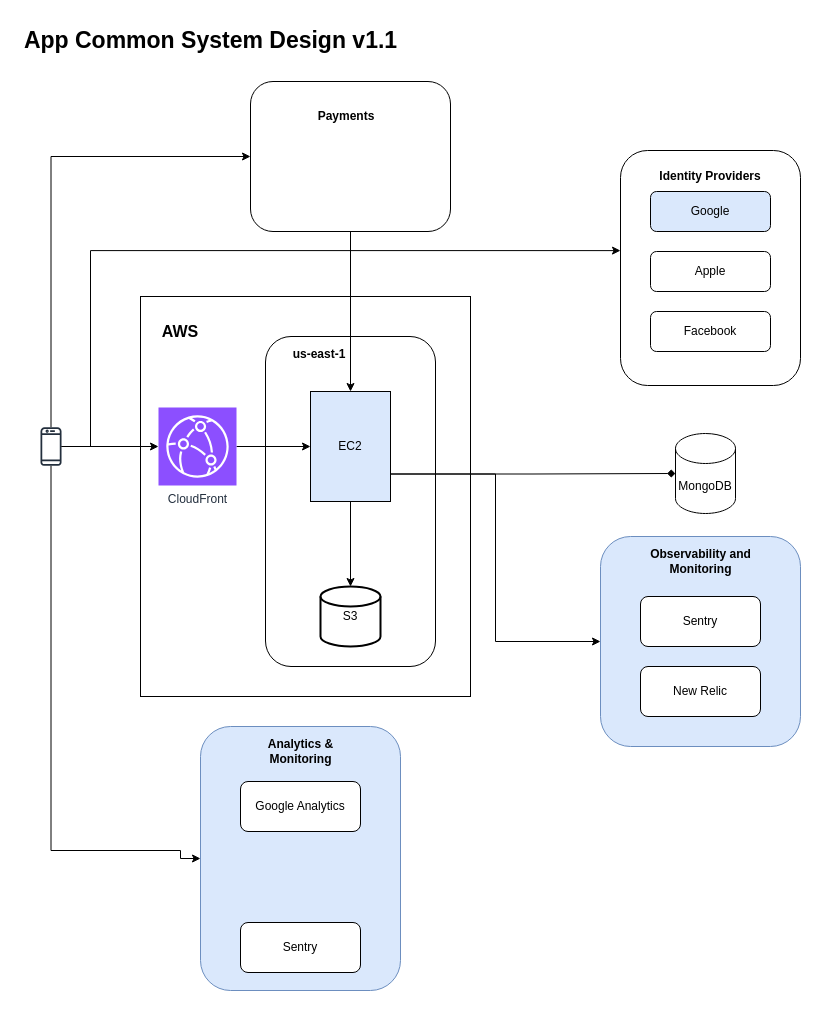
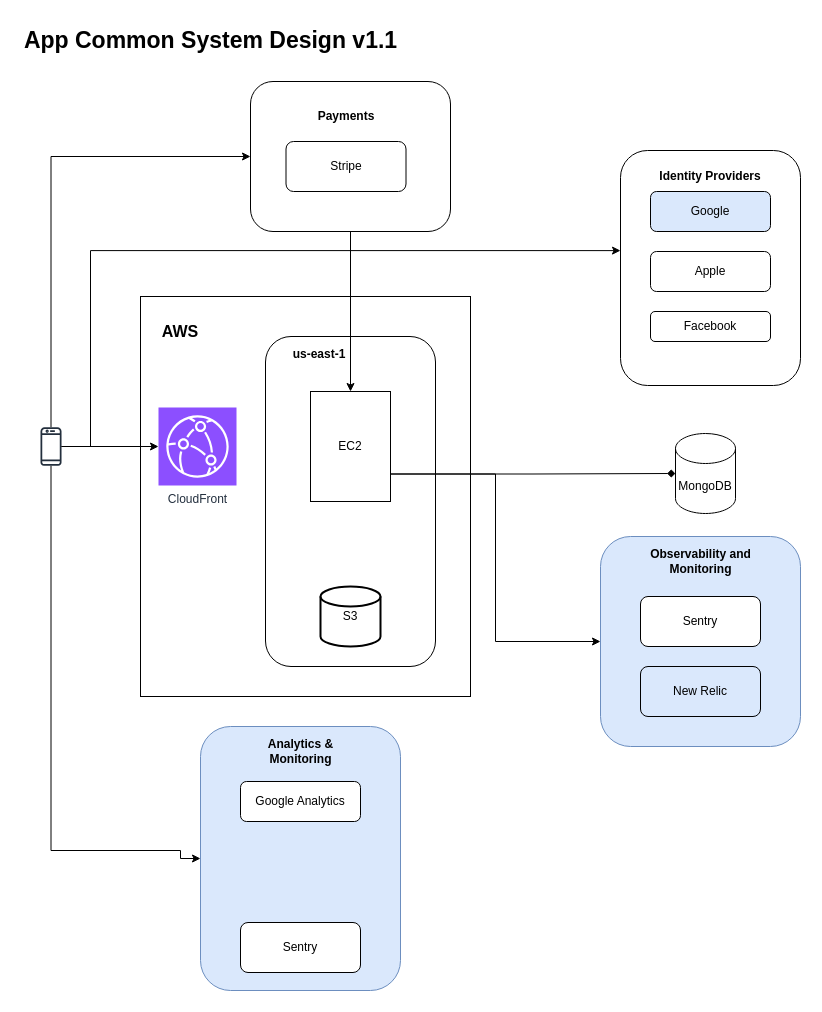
+ <mxCell id="31" value="Stripe" style="rounded=1;whiteSpace=wrap;html=1;" vertex="1" parent="1"><mxGeometry x="285.5" y="141" width="120" height="50" as="geometry" /></mxCell>
- <mxCell id="21" value="Facebook" style="rounded=1;whiteSpace=wrap;html=1;" vertex="1" parent="1"><mxGeometry x="650" y="311" width="120" height="40" as="geometry" /></mxCell>
+ <mxCell id="21" value="Facebook" style="rounded=1;whiteSpace=wrap;html=1;" vertex="1" parent="1"><mxGeometry x="650" y="311" width="120" height="30" as="geometry" /></mxCell>
- <mxCell id="34" value="" style="edgeStyle=orthogonalEdgeStyle;rounded=0;orthogonalLoop=1;jettySize=auto;html=1;" edge="1" parent="1" source="35" target="11"><mxGeometry relative="1" as="geometry" /></mxCell>
- <mxCell id="11" value="EC2" style="rounded=0;whiteSpace=wrap;html=1;fillColor=#dae8fc;" vertex="1" parent="1"><mxGeometry x="310" y="391" width="80" height="110" as="geometry" /></mxCell>
+ <mxCell id="11" value="EC2" style="rounded=0;whiteSpace=wrap;html=1;" vertex="1" parent="1"><mxGeometry x="310" y="391" width="80" height="110" as="geometry" /></mxCell>
- <mxCell id="17" style="edgeStyle=orthogonalEdgeStyle;rounded=0;orthogonalLoop=1;jettySize=auto;html=1;exitX=0.5;exitY=1;exitDx=0;exitDy=0;entryX=0.5;entryY=0;entryDx=0;entryDy=0;entryPerimeter=0;" edge="1" parent="1" source="11" target="16"><mxGeometry relative="1" as="geometry" /></mxCell>
- <mxCell id="29" value="New Relic" style="rounded=1;whiteSpace=wrap;html=1;" vertex="1" parent="1"><mxGeometry x="640" y="666" width="120" height="50" as="geometry" /></mxCell>
+ <mxCell id="29" value="New Relic" style="rounded=1;whiteSpace=wrap;html=1;fillColor=#dae8fc;" vertex="1" parent="1"><mxGeometry x="640" y="666" width="120" height="50" as="geometry" /></mxCell>
- <mxCell id="24" value="Google Analytics" style="rounded=1;whiteSpace=wrap;html=1;" vertex="1" parent="1"><mxGeometry x="240" y="781" width="120" height="50" as="geometry" /></mxCell>
+ <mxCell id="24" value="Google Analytics" style="rounded=1;whiteSpace=wrap;html=1;" vertex="1" parent="1"><mxGeometry x="240" y="781" width="120" height="40" as="geometry" /></mxCell>
